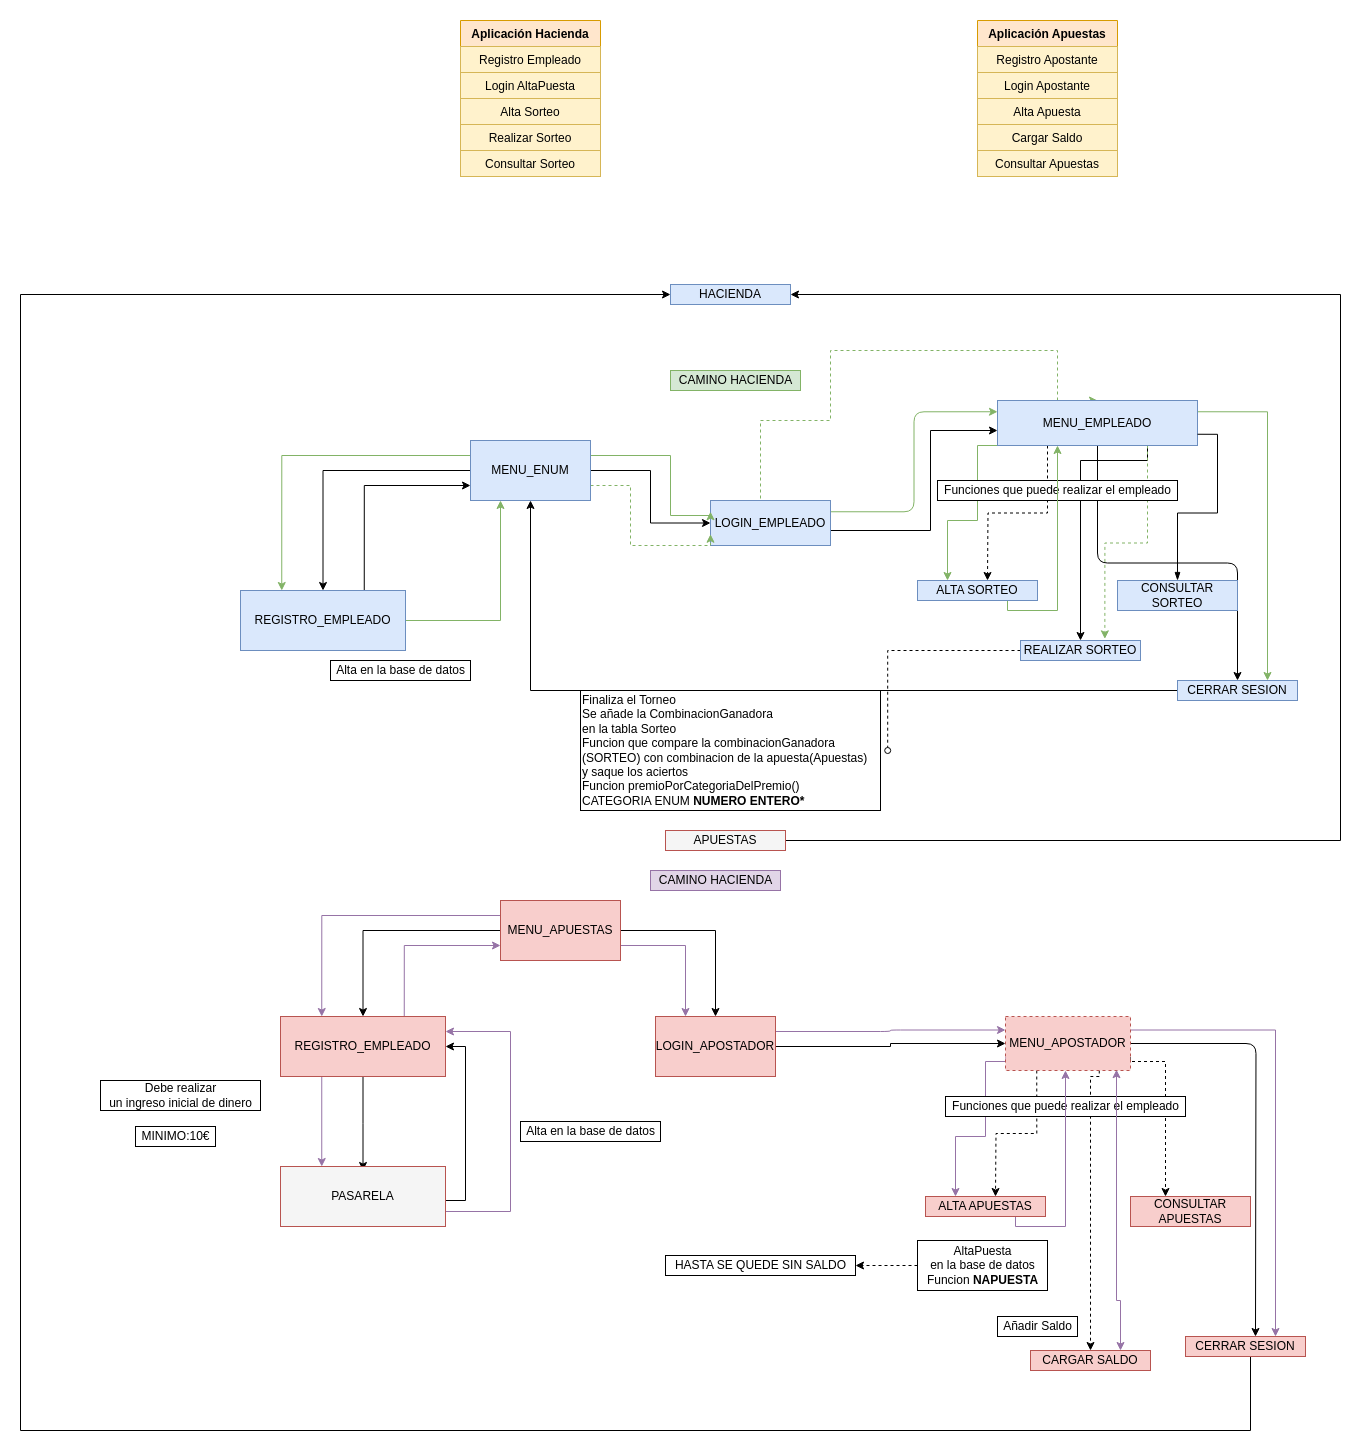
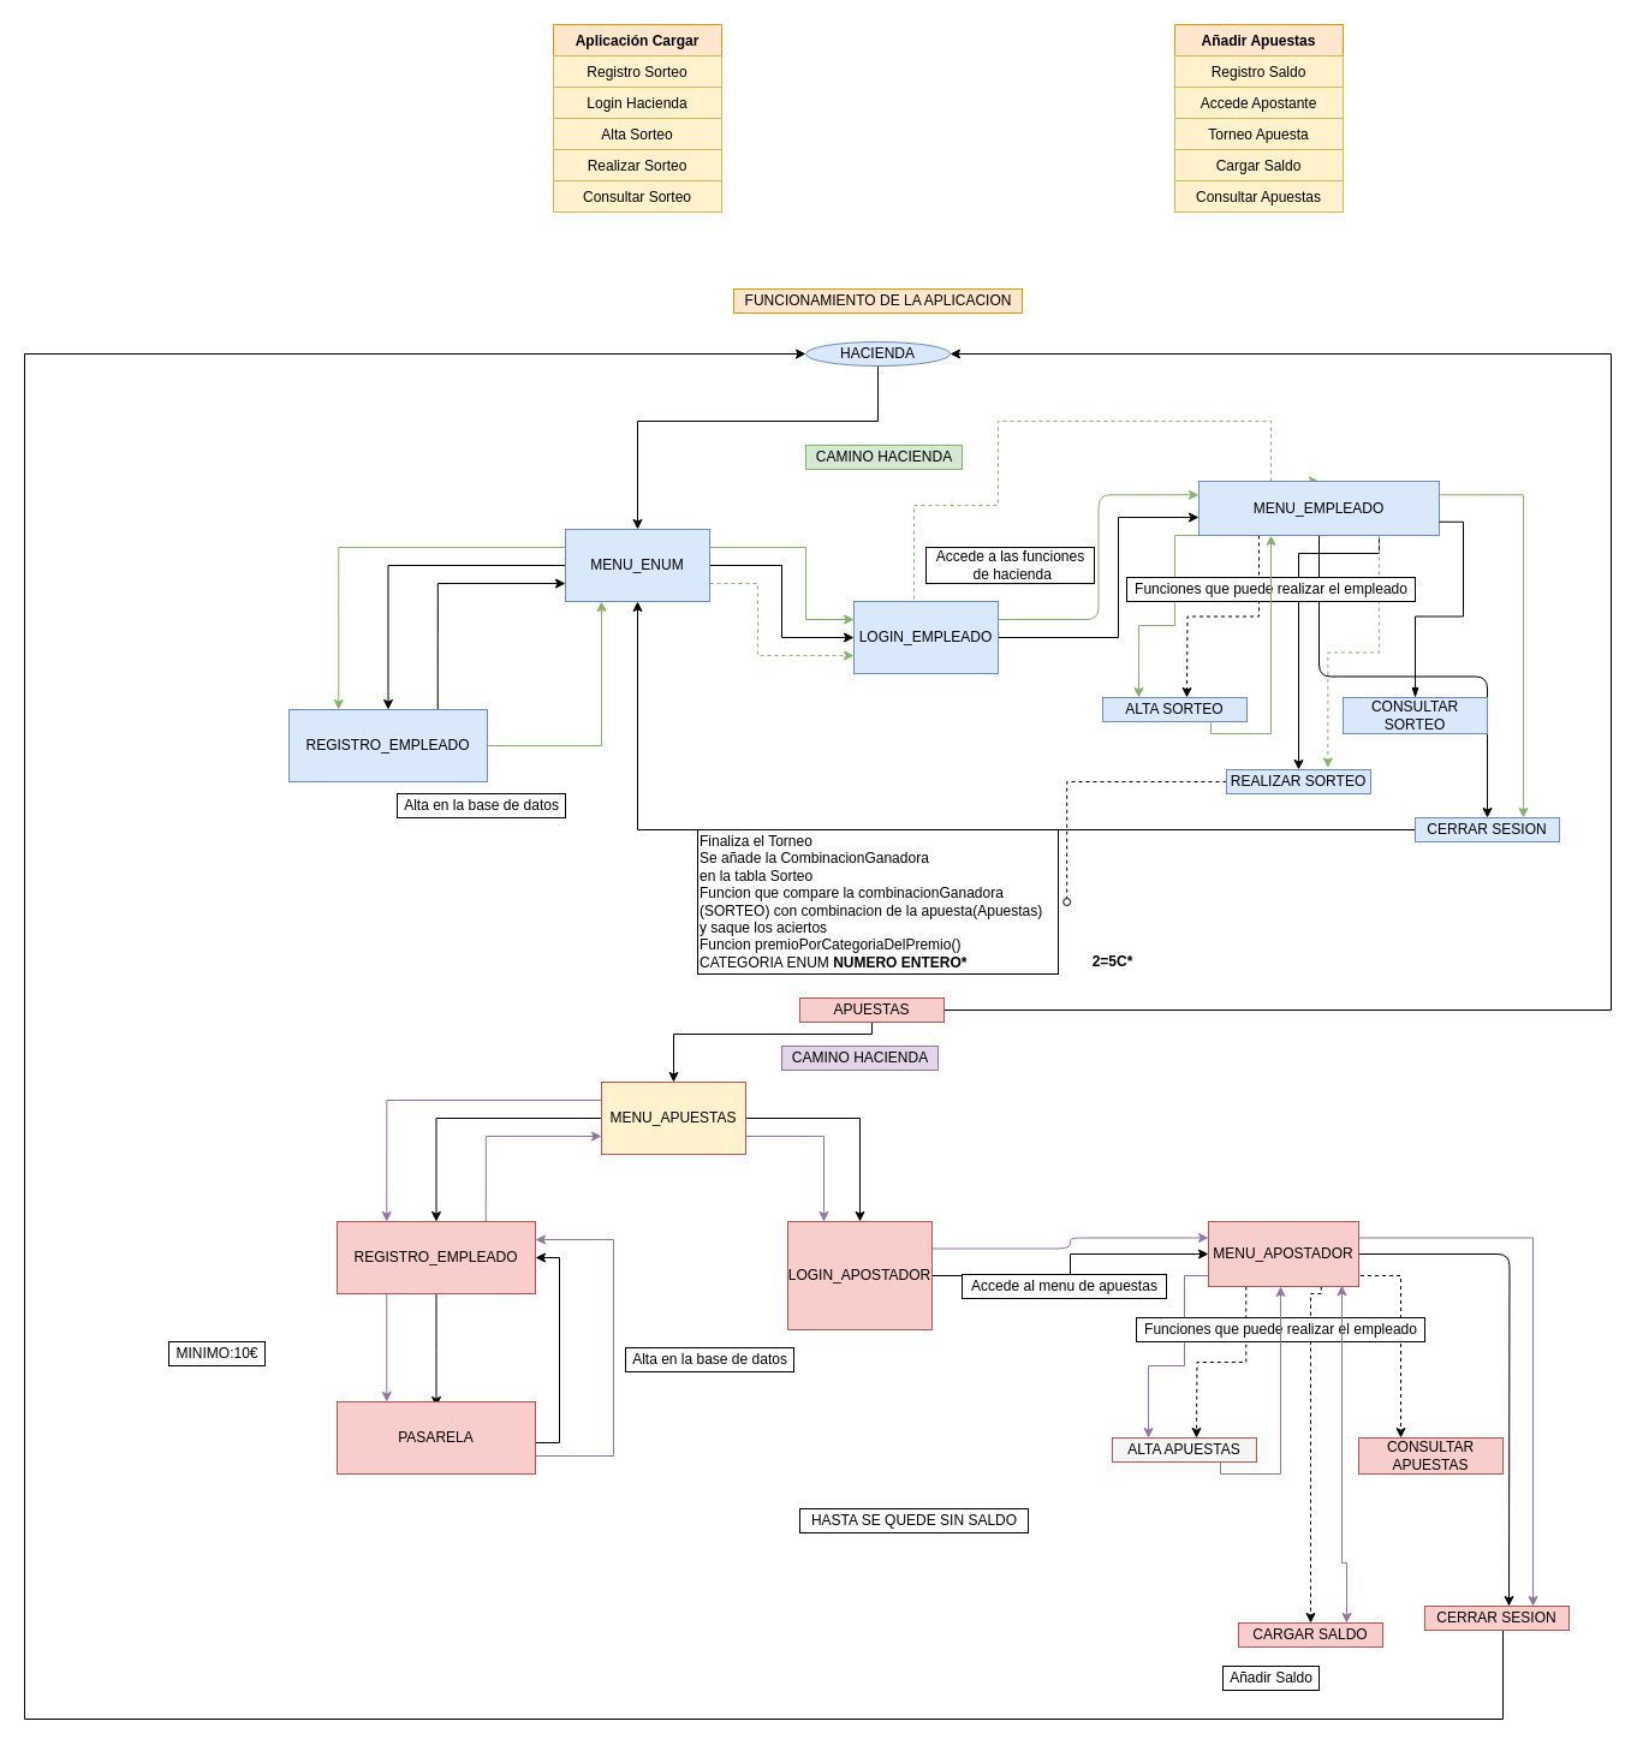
- <mxCell id="36" value="Aplicación Hacienda" style="swimlane;fontStyle=1;childLayout=stackLayout;horizontal=1;startSize=26;horizontalStack=0;resizeParent=1;resizeParentMax=0;resizeLast=0;collapsible=1;marginBottom=0;strokeColor=#d79b00;align=center;fillColor=#ffe6cc;" vertex="1" parent="1"><mxGeometry x="460" y="20" width="140" height="156" as="geometry" /></mxCell>
+ <mxCell id="36" value="Aplicación Cargar" style="swimlane;fontStyle=1;childLayout=stackLayout;horizontal=1;startSize=26;horizontalStack=0;resizeParent=1;resizeParentMax=0;resizeLast=0;collapsible=1;marginBottom=0;strokeColor=#d79b00;align=center;fillColor=#ffe6cc;" vertex="1" parent="1"><mxGeometry x="460" y="20" width="140" height="156" as="geometry" /></mxCell>
- <mxCell id="30" value="Aplicación Apuestas" style="swimlane;fontStyle=1;childLayout=stackLayout;horizontal=1;startSize=26;horizontalStack=0;resizeParent=1;resizeParentMax=0;resizeLast=0;collapsible=1;marginBottom=0;strokeColor=#d79b00;align=center;fillColor=#ffe6cc;" vertex="1" parent="1"><mxGeometry x="977" y="20" width="140" height="156" as="geometry" /></mxCell>
+ <mxCell id="30" value="Añadir Apuestas" style="swimlane;fontStyle=1;childLayout=stackLayout;horizontal=1;startSize=26;horizontalStack=0;resizeParent=1;resizeParentMax=0;resizeLast=0;collapsible=1;marginBottom=0;strokeColor=#d79b00;align=center;fillColor=#ffe6cc;" vertex="1" parent="1"><mxGeometry x="977" y="20" width="140" height="156" as="geometry" /></mxCell>
- <mxCell id="37" value="Registro Empleado" style="text;align=center;verticalAlign=top;spacingLeft=4;spacingRight=4;overflow=hidden;rotatable=0;points=[[0,0.5],[1,0.5]];portConstraint=eastwest;fillColor=#fff2cc;strokeColor=#d6b656;" vertex="1" parent="36"><mxGeometry y="26" width="140" height="26" as="geometry" /></mxCell>
+ <mxCell id="37" value="Registro Sorteo" style="text;align=center;verticalAlign=top;spacingLeft=4;spacingRight=4;overflow=hidden;rotatable=0;points=[[0,0.5],[1,0.5]];portConstraint=eastwest;fillColor=#fff2cc;strokeColor=#d6b656;" vertex="1" parent="36"><mxGeometry y="26" width="140" height="26" as="geometry" /></mxCell>
- <mxCell id="31" value="Registro Apostante" style="text;align=center;verticalAlign=top;spacingLeft=4;spacingRight=4;overflow=hidden;rotatable=0;points=[[0,0.5],[1,0.5]];portConstraint=eastwest;fillColor=#fff2cc;strokeColor=#d6b656;" vertex="1" parent="30"><mxGeometry y="26" width="140" height="26" as="geometry" /></mxCell>
+ <mxCell id="31" value="Registro Saldo" style="text;align=center;verticalAlign=top;spacingLeft=4;spacingRight=4;overflow=hidden;rotatable=0;points=[[0,0.5],[1,0.5]];portConstraint=eastwest;fillColor=#fff2cc;strokeColor=#d6b656;" vertex="1" parent="30"><mxGeometry y="26" width="140" height="26" as="geometry" /></mxCell>
- <mxCell id="38" value="Login AltaPuesta" style="text;align=center;verticalAlign=top;spacingLeft=4;spacingRight=4;overflow=hidden;rotatable=0;points=[[0,0.5],[1,0.5]];portConstraint=eastwest;fillColor=#fff2cc;strokeColor=#d6b656;" vertex="1" parent="36"><mxGeometry y="52" width="140" height="26" as="geometry" /></mxCell>
+ <mxCell id="38" value="Login Hacienda" style="text;align=center;verticalAlign=top;spacingLeft=4;spacingRight=4;overflow=hidden;rotatable=0;points=[[0,0.5],[1,0.5]];portConstraint=eastwest;fillColor=#fff2cc;strokeColor=#d6b656;" vertex="1" parent="36"><mxGeometry y="52" width="140" height="26" as="geometry" /></mxCell>
- <mxCell id="32" value="Login Apostante" style="text;align=center;verticalAlign=top;spacingLeft=4;spacingRight=4;overflow=hidden;rotatable=0;points=[[0,0.5],[1,0.5]];portConstraint=eastwest;fillColor=#fff2cc;strokeColor=#d6b656;" vertex="1" parent="30"><mxGeometry y="52" width="140" height="26" as="geometry" /></mxCell>
+ <mxCell id="32" value="Accede Apostante" style="text;align=center;verticalAlign=top;spacingLeft=4;spacingRight=4;overflow=hidden;rotatable=0;points=[[0,0.5],[1,0.5]];portConstraint=eastwest;fillColor=#fff2cc;strokeColor=#d6b656;" vertex="1" parent="30"><mxGeometry y="52" width="140" height="26" as="geometry" /></mxCell>
- <mxCell id="33" value="Alta Apuesta&#10;" style="text;align=center;verticalAlign=top;spacingLeft=4;spacingRight=4;overflow=hidden;rotatable=0;points=[[0,0.5],[1,0.5]];portConstraint=eastwest;fillColor=#fff2cc;strokeColor=#d6b656;" vertex="1" parent="30"><mxGeometry y="78" width="140" height="26" as="geometry" /></mxCell>
+ <mxCell id="33" value="Torneo Apuesta&#10;" style="text;align=center;verticalAlign=top;spacingLeft=4;spacingRight=4;overflow=hidden;rotatable=0;points=[[0,0.5],[1,0.5]];portConstraint=eastwest;fillColor=#fff2cc;strokeColor=#d6b656;" vertex="1" parent="30"><mxGeometry y="78" width="140" height="26" as="geometry" /></mxCell>
+ <mxCell id="17" value="FUNCIONAMIENTO DE LA APLICACION" style="text;html=1;align=center;verticalAlign=middle;resizable=0;points=[];autosize=1;fillColor=#ffe6cc;strokeColor=#d79b00;" vertex="1" parent="1"><mxGeometry x="610" y="240" width="240" height="20" as="geometry" /></mxCell>
- <mxCell id="88" value="HACIENDA" style="rounded=0;whiteSpace=wrap;html=1;fillColor=#dae8fc;strokeColor=#6c8ebf;" vertex="1" parent="1"><mxGeometry x="670" y="284" width="120" height="20" as="geometry" /></mxCell>
+ <mxCell id="88" value="HACIENDA" style="ellipse;whiteSpace=wrap;html=1;fillColor=#dae8fc;strokeColor=#6c8ebf;" vertex="1" parent="1"><mxGeometry x="670" y="284" width="120" height="20" as="geometry" /></mxCell>
+ <mxCell id="87" style="edgeStyle=orthogonalEdgeStyle;rounded=0;sketch=0;orthogonalLoop=1;jettySize=auto;html=1;shadow=0;startArrow=none;startFill=0;endArrow=classic;endFill=1;strokeColor=#000000;" edge="1" parent="1" source="88" target="77"><mxGeometry relative="1" as="geometry"><Array as="points"><mxPoint x="730" y="350" /><mxPoint x="530" y="350" /></Array></mxGeometry></mxCell>
+ <mxCell id="18" value="Accede a las funciones&lt;br&gt;&amp;nbsp;de hacienda" style="text;html=1;align=center;verticalAlign=middle;resizable=0;points=[];autosize=1;fillColor=#ffffff;strokeColor=#000000;" vertex="1" parent="1"><mxGeometry x="770" y="455" width="140" height="30" as="geometry" /></mxCell>
- <mxCell id="8" value="LOGIN_EMPLEADO" style="rounded=0;whiteSpace=wrap;html=1;fillColor=#dae8fc;strokeColor=#6c8ebf;" vertex="1" parent="1"><mxGeometry x="710" y="500" width="120" height="45" as="geometry" /></mxCell>
+ <mxCell id="8" value="LOGIN_EMPLEADO" style="rounded=0;whiteSpace=wrap;html=1;fillColor=#dae8fc;strokeColor=#6c8ebf;" vertex="1" parent="1"><mxGeometry x="710" y="500" width="120" height="60" as="geometry" /></mxCell>
+ <mxCell id="92" value="&lt;b&gt;2=5C*&lt;/b&gt;" style="text;html=1;align=center;verticalAlign=middle;resizable=0;points=[];autosize=1;" vertex="1" parent="1"><mxGeometry x="900" y="790" width="50" height="20" as="geometry" /></mxCell>
- <mxCell id="90" value="APUESTAS" style="rounded=0;whiteSpace=wrap;html=1;fillColor=#f5f5f5;strokeColor=#b85450;" vertex="1" parent="1"><mxGeometry x="665" y="830" width="120" height="20" as="geometry" /></mxCell>
+ <mxCell id="90" value="APUESTAS" style="rounded=0;whiteSpace=wrap;html=1;fillColor=#f8cecc;strokeColor=#b85450;" vertex="1" parent="1"><mxGeometry x="665" y="830" width="120" height="20" as="geometry" /></mxCell>
+ <mxCell id="89" style="edgeStyle=orthogonalEdgeStyle;rounded=0;sketch=0;orthogonalLoop=1;jettySize=auto;html=1;shadow=0;startArrow=none;startFill=0;endArrow=classic;endFill=1;strokeColor=#000000;" edge="1" parent="1" source="90" target="82"><mxGeometry relative="1" as="geometry"><Array as="points"><mxPoint x="725" y="860" /><mxPoint x="560" y="860" /></Array></mxGeometry></mxCell>
- <mxCell id="82" value="MENU_APUESTAS" style="rounded=0;whiteSpace=wrap;html=1;fillColor=#f8cecc;strokeColor=#b85450;" vertex="1" parent="1"><mxGeometry x="500" y="900" width="120" height="60" as="geometry" /></mxCell>
+ <mxCell id="82" value="MENU_APUESTAS" style="rounded=0;whiteSpace=wrap;html=1;fillColor=#fff2cc;strokeColor=#b85450;" vertex="1" parent="1"><mxGeometry x="500" y="900" width="120" height="60" as="geometry" /></mxCell>
- <mxCell id="54" value="MENU_APOSTADOR" style="rounded=0;whiteSpace=wrap;html=1;fillColor=#f8cecc;strokeColor=#b85450;dashed=1;" vertex="1" parent="1"><mxGeometry x="1005" y="1016" width="125" height="54" as="geometry" /></mxCell>
+ <mxCell id="54" value="MENU_APOSTADOR" style="rounded=0;whiteSpace=wrap;html=1;fillColor=#f8cecc;strokeColor=#b85450;" vertex="1" parent="1"><mxGeometry x="1005" y="1016" width="125" height="54" as="geometry" /></mxCell>
- <mxCell id="47" value="LOGIN_APOSTADOR" style="rounded=0;whiteSpace=wrap;html=1;fillColor=#f8cecc;strokeColor=#b85450;" vertex="1" parent="1"><mxGeometry x="655" y="1016" width="120" height="60" as="geometry" /></mxCell>
+ <mxCell id="47" value="LOGIN_APOSTADOR" style="rounded=0;whiteSpace=wrap;html=1;fillColor=#f8cecc;strokeColor=#b85450;" vertex="1" parent="1"><mxGeometry x="655" y="1016" width="120" height="90" as="geometry" /></mxCell>
+ <mxCell id="57" value="Accede al menu de apuestas" style="text;html=1;align=center;verticalAlign=middle;resizable=0;points=[];autosize=1;fillColor=#ffffff;strokeColor=#000000;" vertex="1" parent="1"><mxGeometry x="800" y="1060" width="170" height="20" as="geometry" /></mxCell>
- <mxCell id="70" value="Debe realizar &lt;br&gt;un ingreso inicial de dinero" style="text;html=1;align=center;verticalAlign=middle;resizable=0;points=[];autosize=1;strokeColor=#000000;fillColor=#ffffff;" vertex="1" parent="1"><mxGeometry x="100" y="1080" width="160" height="30" as="geometry" /></mxCell>
- <mxCell id="83" value="MINIMO:10€" style="text;html=1;align=center;verticalAlign=middle;resizable=0;points=[];autosize=1;fillColor=#ffffff;strokeColor=#000000;" vertex="1" parent="1"><mxGeometry x="135" y="1126" width="80" height="20" as="geometry" /></mxCell>
+ <mxCell id="83" value="MINIMO:10€" style="text;html=1;align=center;verticalAlign=middle;resizable=0;points=[];autosize=1;fillColor=#ffffff;strokeColor=#000000;" vertex="1" parent="1"><mxGeometry x="140" y="1116" width="80" height="20" as="geometry" /></mxCell>
- <mxCell id="69" value="PASARELA" style="rounded=0;whiteSpace=wrap;html=1;fillColor=#f5f5f5;strokeColor=#b85450;" vertex="1" parent="1"><mxGeometry x="280" y="1166" width="165" height="60" as="geometry" /></mxCell>
+ <mxCell id="69" value="PASARELA" style="rounded=0;whiteSpace=wrap;html=1;fillColor=#f8cecc;strokeColor=#b85450;" vertex="1" parent="1"><mxGeometry x="280" y="1166" width="165" height="60" as="geometry" /></mxCell>
- <mxCell id="60" value="ALTA APUESTAS" style="rounded=0;whiteSpace=wrap;html=1;fillColor=#f8cecc;strokeColor=#b85450;" vertex="1" parent="1"><mxGeometry x="925" y="1196" width="120" height="20" as="geometry" /></mxCell>
+ <mxCell id="60" value="ALTA APUESTAS" style="rounded=0;whiteSpace=wrap;html=1;fillColor=#f5f5f5;strokeColor=#b85450;" vertex="1" parent="1"><mxGeometry x="925" y="1196" width="120" height="20" as="geometry" /></mxCell>
- <mxCell id="55" style="edgeStyle=orthogonalEdgeStyle;rounded=0;sketch=0;orthogonalLoop=1;jettySize=auto;html=1;shadow=0;dashed=1;strokeColor=#000000;" edge="1" parent="1" source="56" target="85"><mxGeometry relative="1" as="geometry" /></mxCell>
- <mxCell id="56" value="AltaPuesta &lt;br&gt;en la base de datos&lt;br&gt;Funcion &lt;b&gt;NAPUESTA&lt;/b&gt;" style="text;html=1;align=center;verticalAlign=middle;resizable=0;points=[];autosize=1;fillColor=#ffffff;strokeColor=#000000;" vertex="1" parent="1"><mxGeometry x="917" y="1240" width="130" height="50" as="geometry" /></mxCell>
- <mxCell id="84" value="Añadir Saldo" style="text;html=1;align=center;verticalAlign=middle;resizable=0;points=[];autosize=1;fillColor=#ffffff;strokeColor=#000000;" vertex="1" parent="1"><mxGeometry x="997" y="1316" width="80" height="20" as="geometry" /></mxCell>
+ <mxCell id="84" value="Añadir Saldo" style="text;html=1;align=center;verticalAlign=middle;resizable=0;points=[];autosize=1;fillColor=#ffffff;strokeColor=#000000;" vertex="1" parent="1"><mxGeometry x="1017" y="1386" width="80" height="20" as="geometry" /></mxCell>
